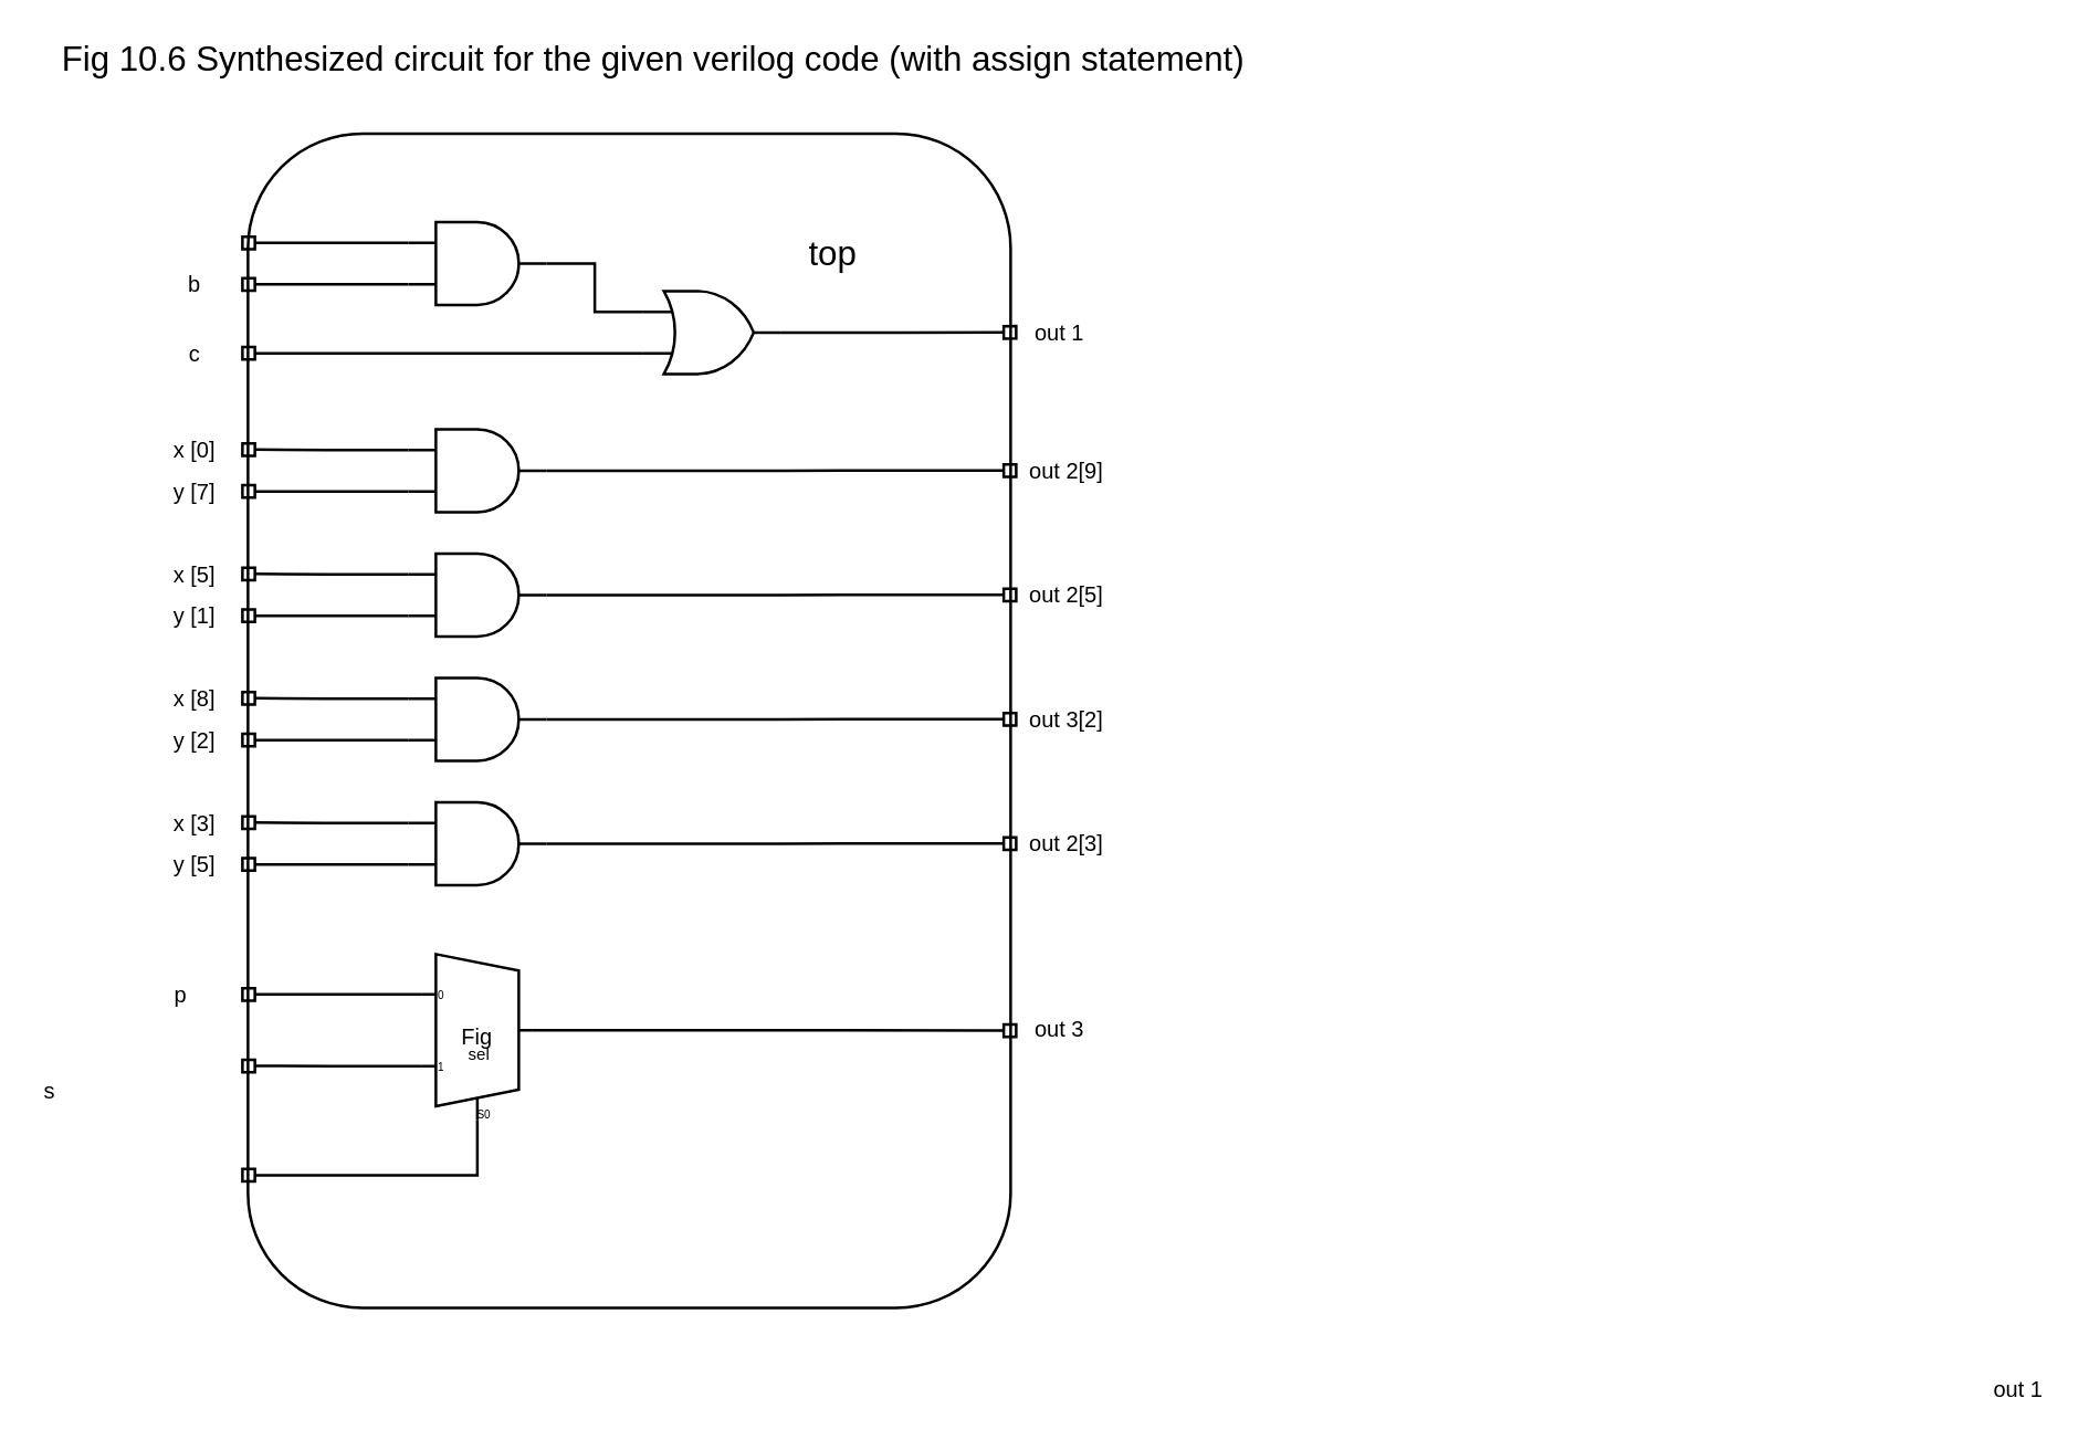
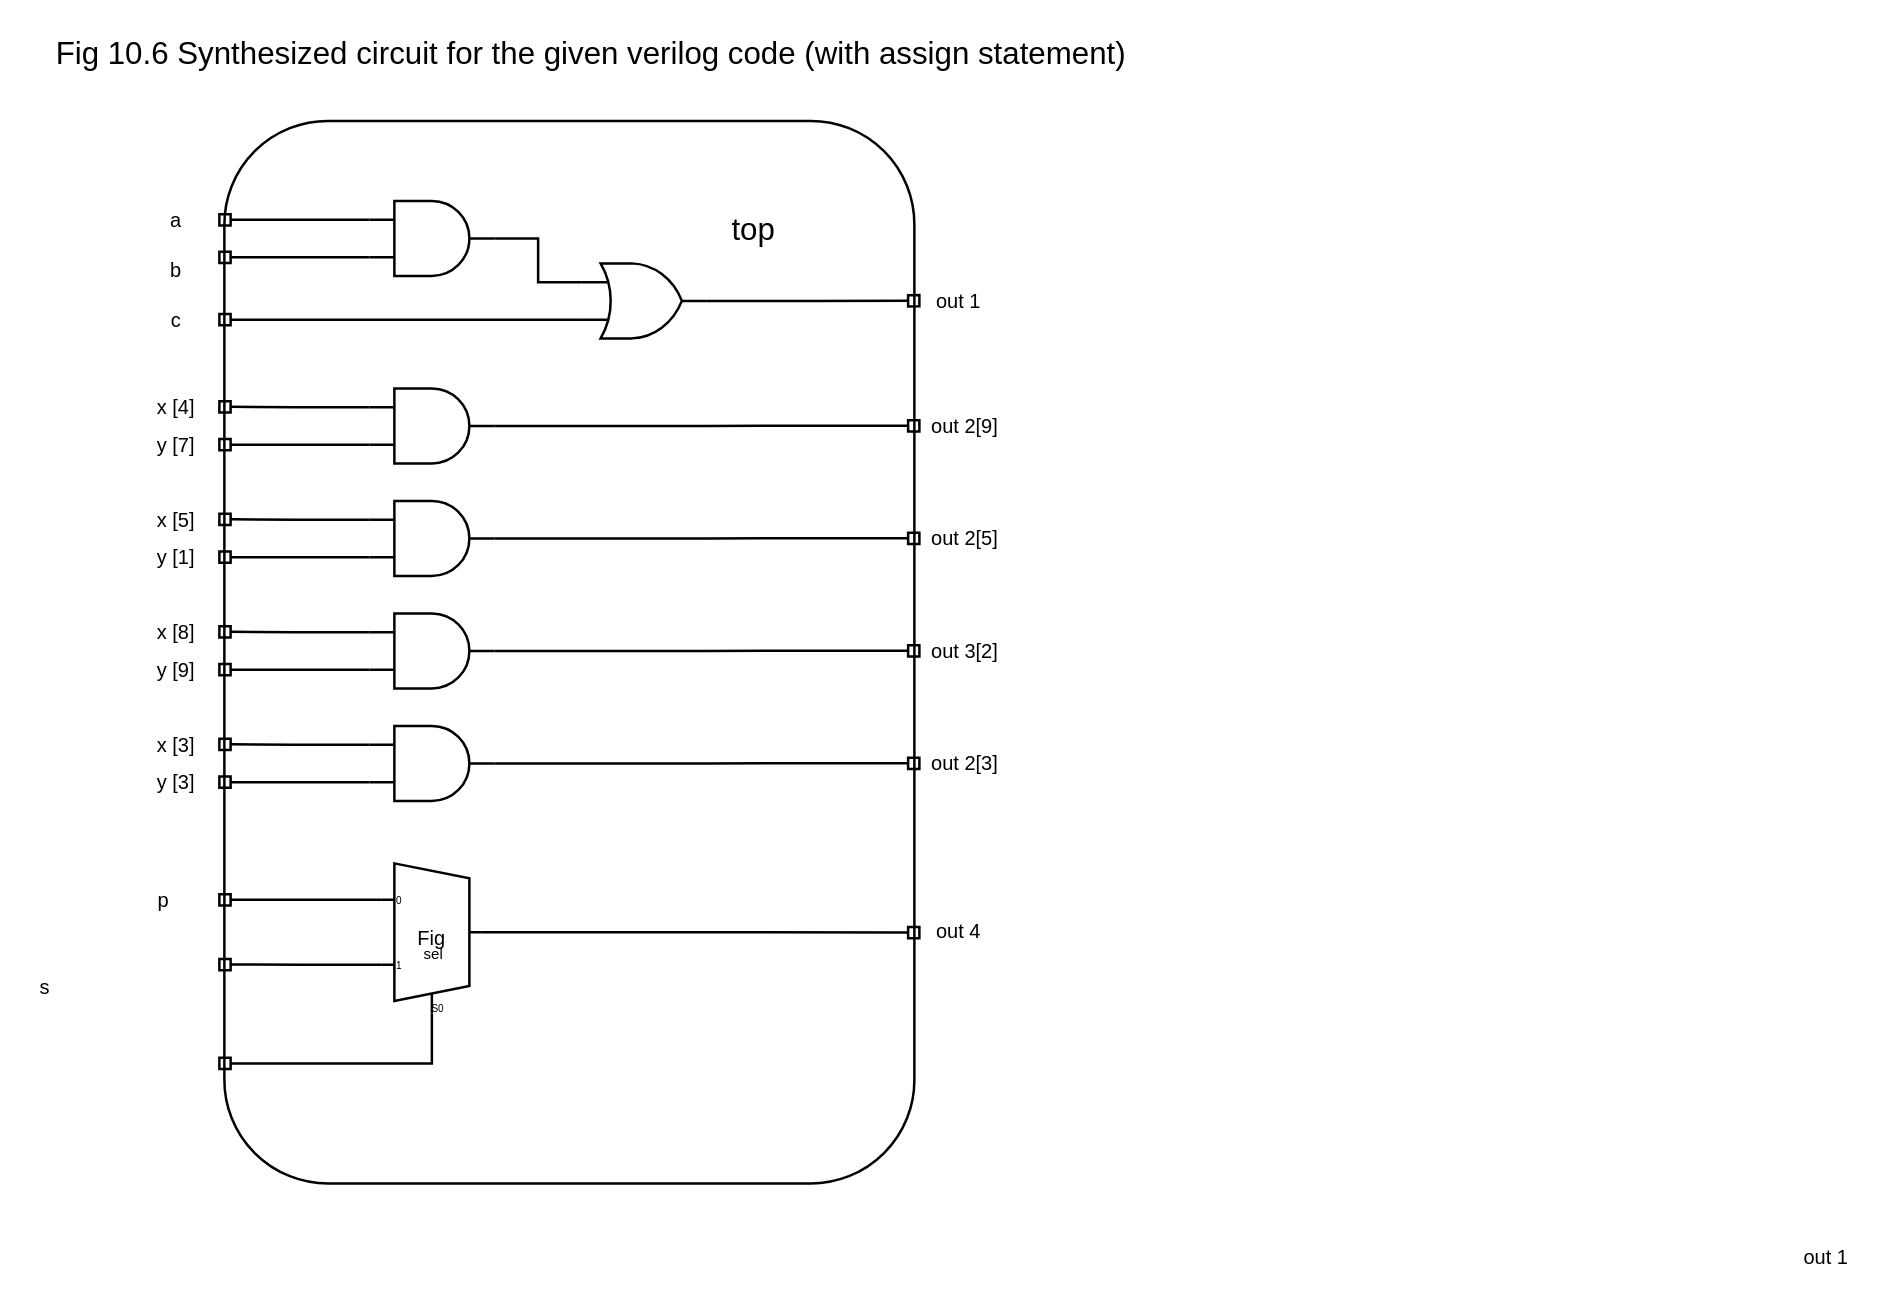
+ <mxCell id="31" value="a" style="text;html=1;align=center;verticalAlign=middle;resizable=0;points=[];autosize=1;strokeColor=none;fillColor=none;strokeWidth=2;fontSize=16;" vertex="1" parent="1"><mxGeometry x="125" y="160" width="30" height="30" as="geometry" /></mxCell>
- <mxCell id="32" value="b" style="text;html=1;align=center;verticalAlign=middle;resizable=0;points=[];autosize=1;strokeColor=none;fillColor=none;strokeWidth=2;fontSize=16;" vertex="1" parent="1"><mxGeometry x="125" y="190" width="30" height="30" as="geometry" /></mxCell>
+ <mxCell id="32" value="b" style="text;html=1;align=center;verticalAlign=middle;resizable=0;points=[];autosize=1;strokeColor=none;fillColor=none;strokeWidth=2;fontSize=16;" vertex="1" parent="1"><mxGeometry x="125" y="200" width="30" height="30" as="geometry" /></mxCell>
- <mxCell id="34" value="x [0]" style="text;html=1;align=center;verticalAlign=middle;resizable=0;points=[];autosize=1;strokeColor=none;fillColor=none;strokeWidth=2;fontSize=16;" vertex="1" parent="1"><mxGeometry x="115" y="310" width="50" height="30" as="geometry" /></mxCell>
+ <mxCell id="34" value="x [4]" style="text;html=1;align=center;verticalAlign=middle;resizable=0;points=[];autosize=1;strokeColor=none;fillColor=none;strokeWidth=2;fontSize=16;" vertex="1" parent="1"><mxGeometry x="115" y="310" width="50" height="30" as="geometry" /></mxCell>
- <mxCell id="39" value="y [2]" style="text;html=1;align=center;verticalAlign=middle;resizable=0;points=[];autosize=1;strokeColor=none;fillColor=none;strokeWidth=2;fontSize=16;" vertex="1" parent="1"><mxGeometry x="115" y="520" width="50" height="30" as="geometry" /></mxCell>
+ <mxCell id="39" value="y [9]" style="text;html=1;align=center;verticalAlign=middle;resizable=0;points=[];autosize=1;strokeColor=none;fillColor=none;strokeWidth=2;fontSize=16;" vertex="1" parent="1"><mxGeometry x="115" y="520" width="50" height="30" as="geometry" /></mxCell>
- <mxCell id="41" value="y [5]" style="text;html=1;align=center;verticalAlign=middle;resizable=0;points=[];autosize=1;strokeColor=none;fillColor=none;strokeWidth=2;fontSize=16;" vertex="1" parent="1"><mxGeometry x="115" y="610" width="50" height="30" as="geometry" /></mxCell>
+ <mxCell id="41" value="y [3]" style="text;html=1;align=center;verticalAlign=middle;resizable=0;points=[];autosize=1;strokeColor=none;fillColor=none;strokeWidth=2;fontSize=16;" vertex="1" parent="1"><mxGeometry x="115" y="610" width="50" height="30" as="geometry" /></mxCell>
- <mxCell id="50" value="out 3" style="text;html=1;align=center;verticalAlign=middle;resizable=0;points=[];autosize=1;strokeColor=none;fillColor=none;strokeWidth=2;fontSize=16;" vertex="1" parent="1"><mxGeometry x="736" y="729" width="60" height="30" as="geometry" /></mxCell>
+ <mxCell id="50" value="out 4" style="text;html=1;align=center;verticalAlign=middle;resizable=0;points=[];autosize=1;strokeColor=none;fillColor=none;strokeWidth=2;fontSize=16;" vertex="1" parent="1"><mxGeometry x="736" y="729" width="60" height="30" as="geometry" /></mxCell>
